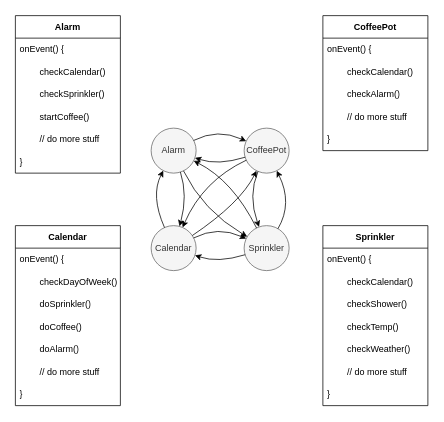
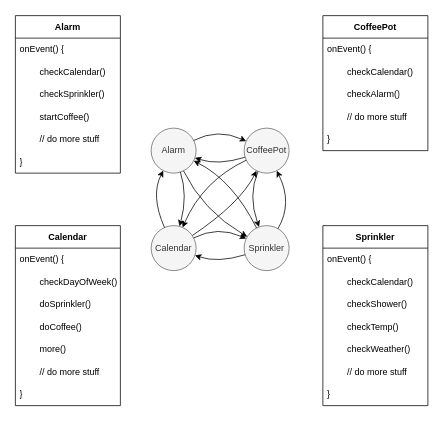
- <mxCell id="30" value="&lt;span style=&quot;white-space: pre;&quot;&gt;&#09;&lt;/span&gt;doAlarm()" style="text;strokeColor=none;fillColor=none;align=left;verticalAlign=middle;spacingLeft=4;spacingRight=4;overflow=hidden;points=[[0,0.5],[1,0.5]];portConstraint=eastwest;rotatable=0;whiteSpace=wrap;html=1;" vertex="1" parent="25"><mxGeometry y="150" width="140" height="30" as="geometry" /></mxCell>
+ <mxCell id="30" value="&lt;span style=&quot;white-space: pre;&quot;&gt;&#09;&lt;/span&gt;more()" style="text;strokeColor=none;fillColor=none;align=left;verticalAlign=middle;spacingLeft=4;spacingRight=4;overflow=hidden;points=[[0,0.5],[1,0.5]];portConstraint=eastwest;rotatable=0;whiteSpace=wrap;html=1;" vertex="1" parent="25"><mxGeometry y="150" width="140" height="30" as="geometry" /></mxCell>
